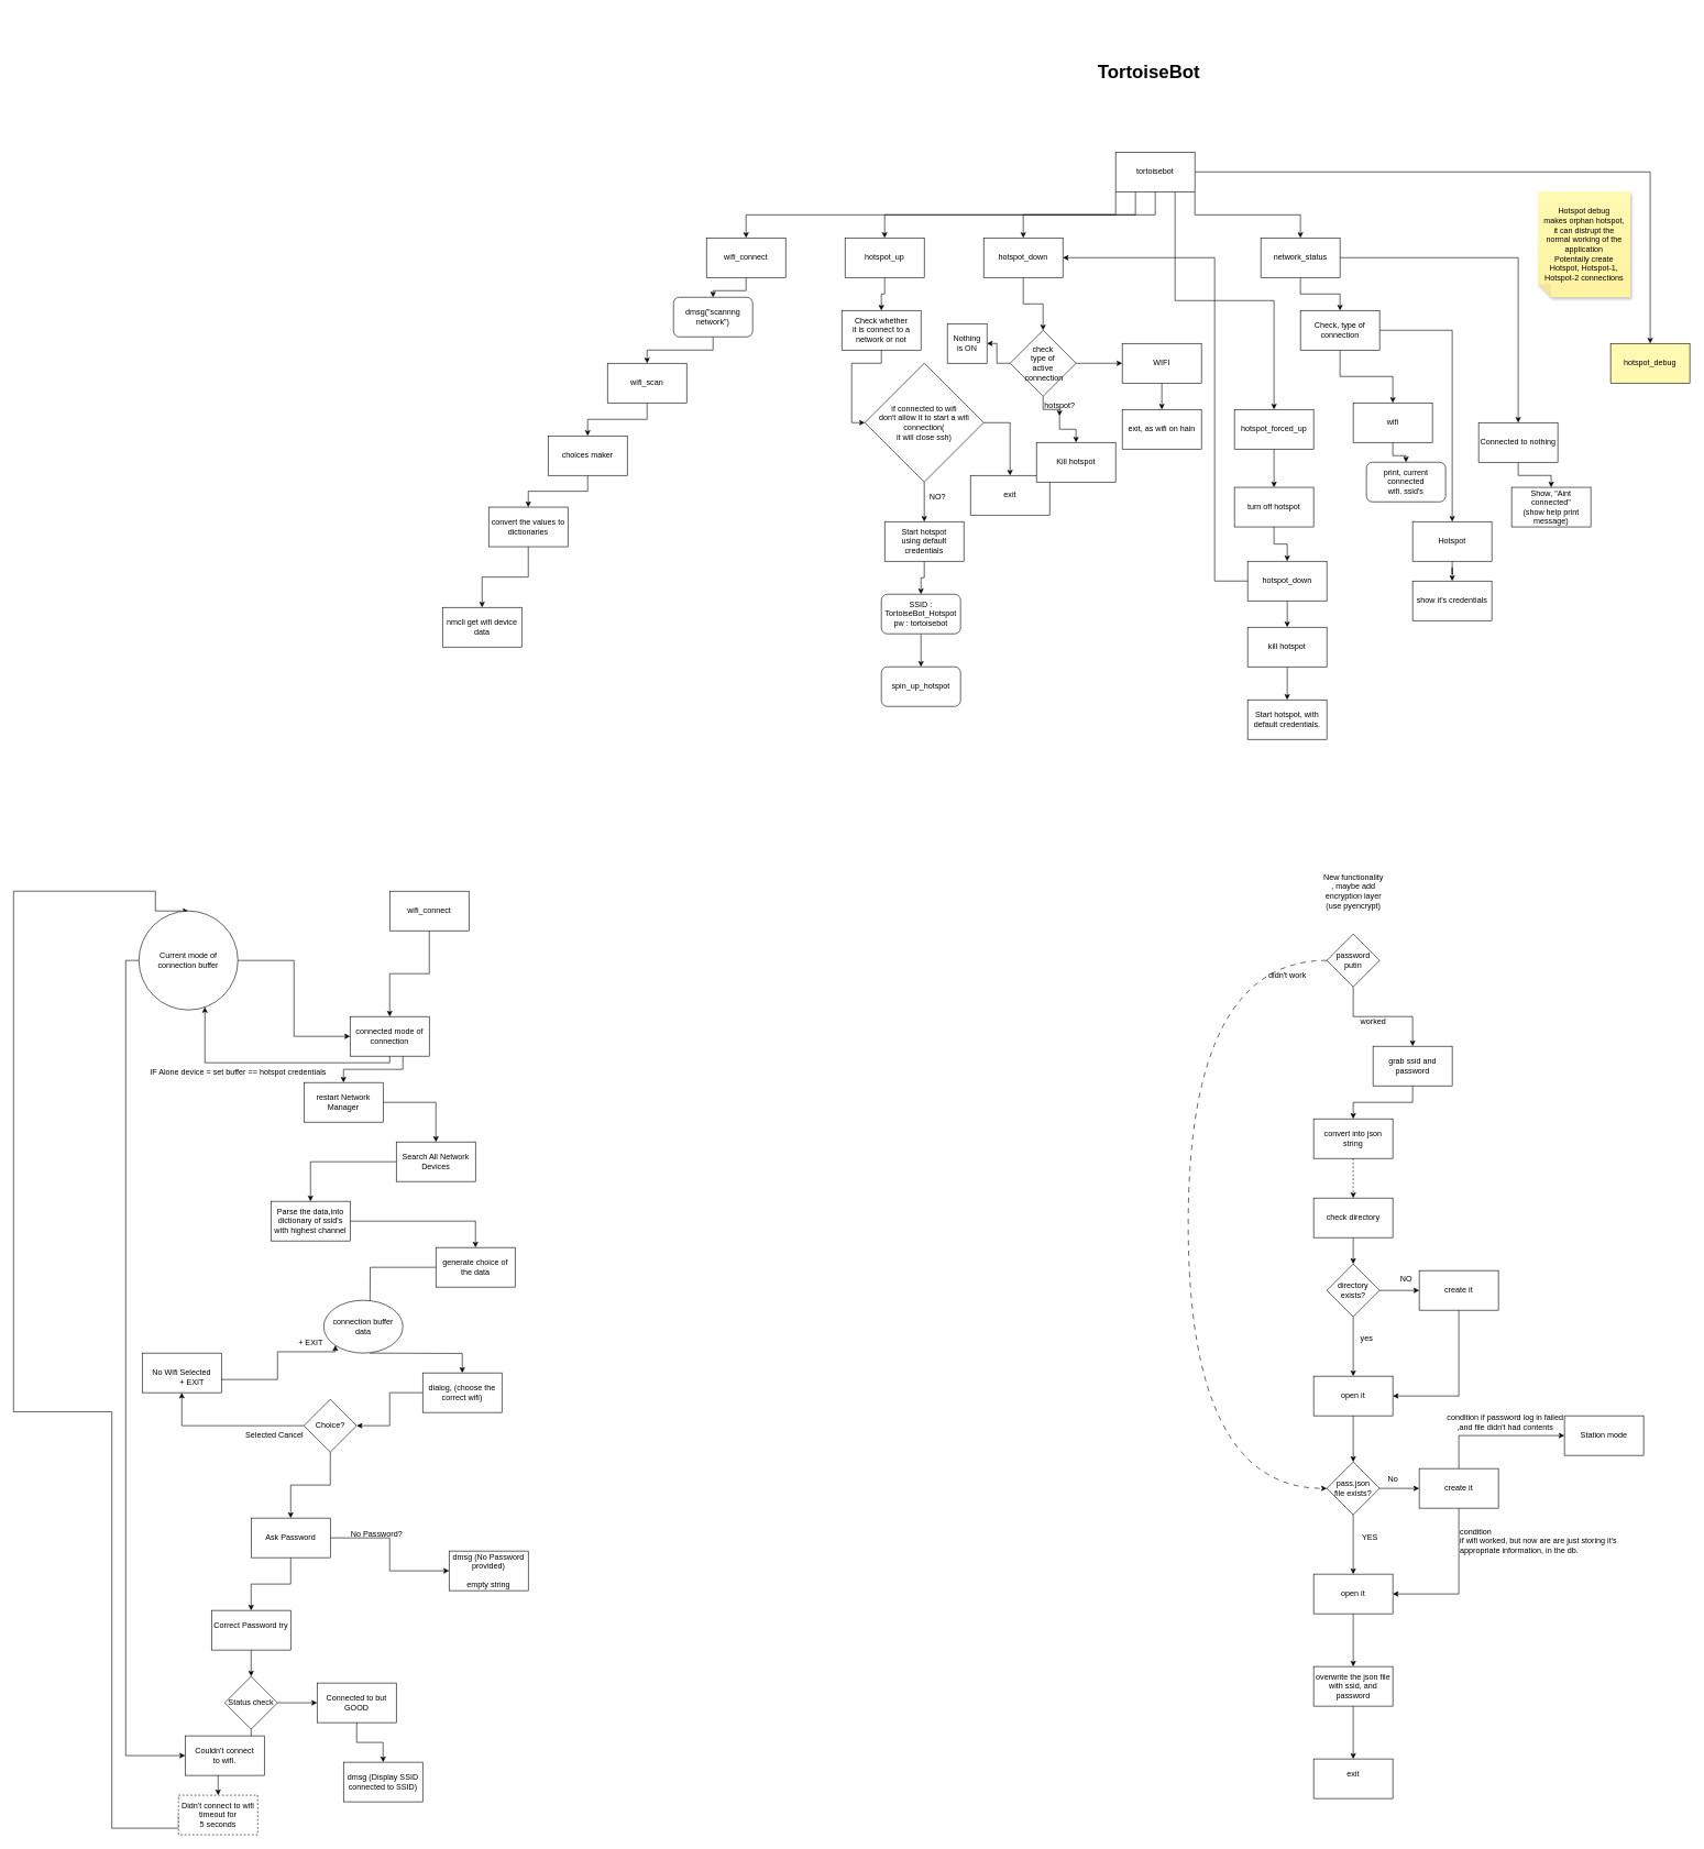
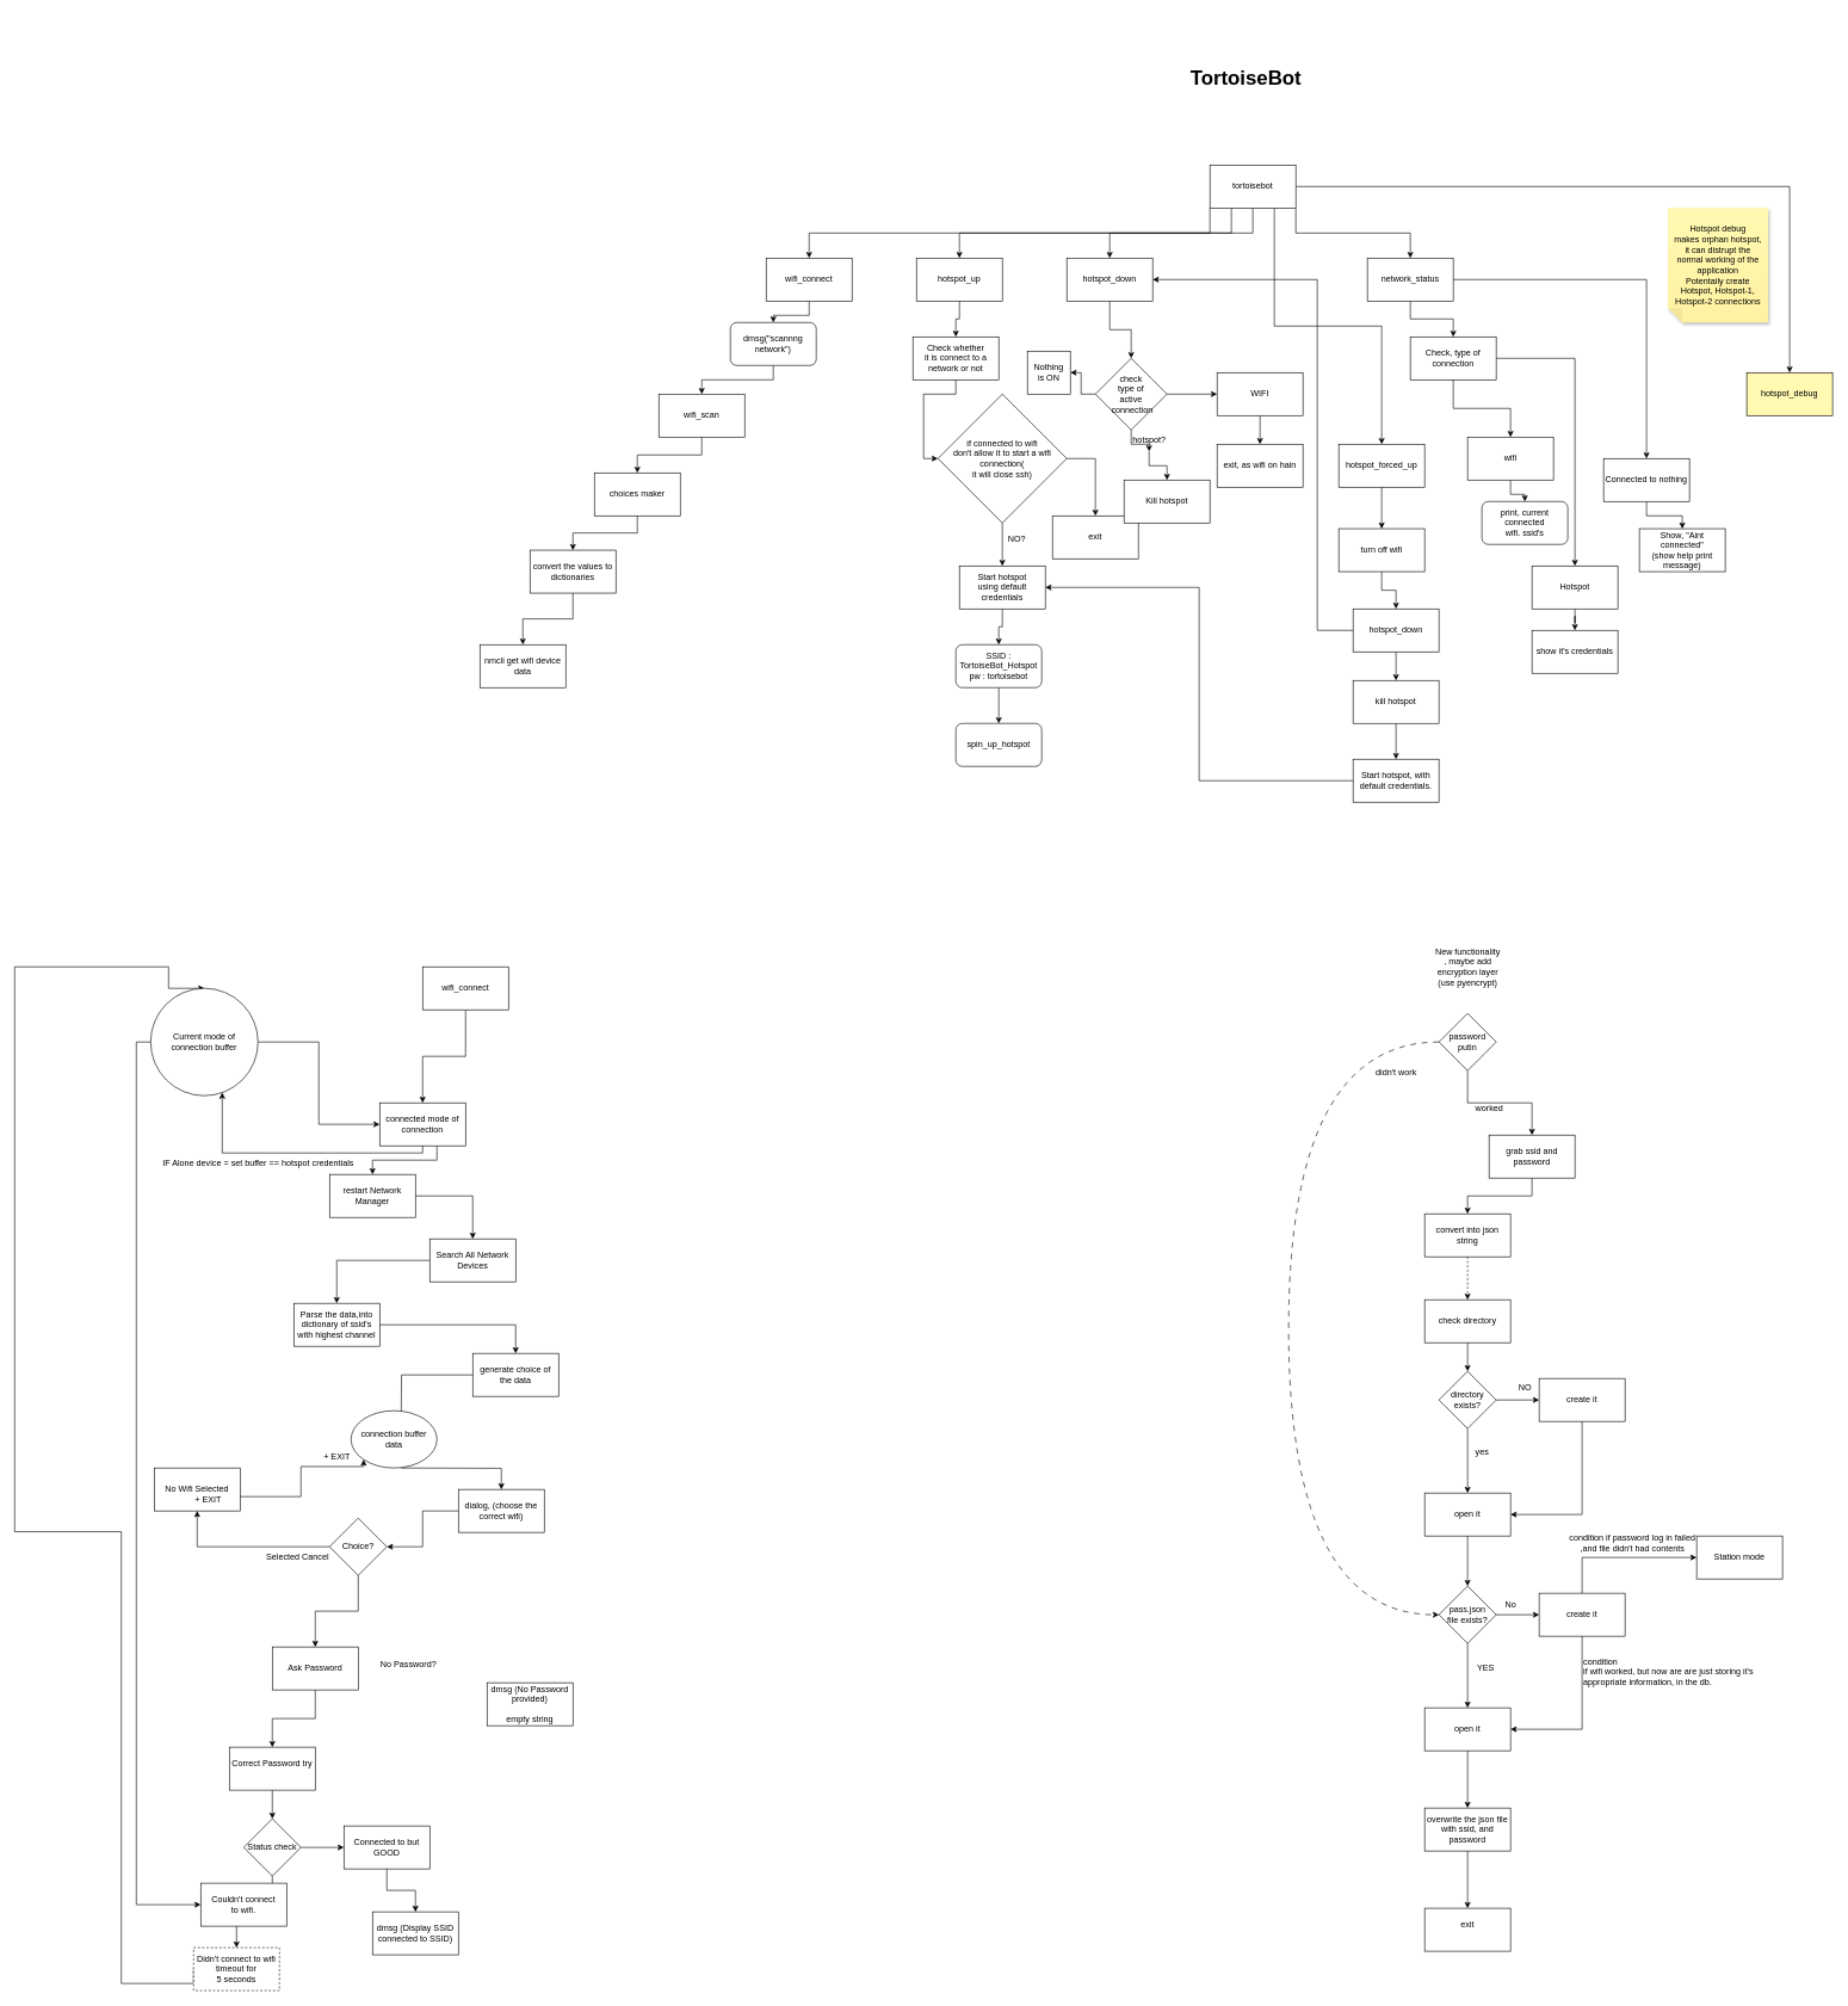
- <mxCell id="52" value="turn off hotspot" style="whiteSpace=wrap;html=1;" parent="1" vertex="1"><mxGeometry x="1870" y="738" width="120" height="60" as="geometry" /></mxCell>
+ <mxCell id="52" value="turn off wifi" style="whiteSpace=wrap;html=1;" parent="1" vertex="1"><mxGeometry x="1870" y="738" width="120" height="60" as="geometry" /></mxCell>
+ <mxCell id="58" style="edgeStyle=orthogonalEdgeStyle;rounded=0;orthogonalLoop=1;jettySize=auto;html=1;entryX=1;entryY=0.5;entryDx=0;entryDy=0;" parent="1" source="59" target="38" edge="1"><mxGeometry relative="1" as="geometry" /></mxCell>
- <mxCell id="29" value="&lt;div&gt;nmcli get wifi device data&lt;/div&gt;" style="whiteSpace=wrap;html=1;" parent="1" vertex="1"><mxGeometry x="670" y="920" width="120" height="60" as="geometry" /></mxCell>
+ <mxCell id="29" value="&lt;div&gt;nmcli get wifi device data&lt;/div&gt;" style="whiteSpace=wrap;html=1;" parent="1" vertex="1"><mxGeometry x="670" y="900" width="120" height="60" as="geometry" /></mxCell>
- <mxCell id="150" value="&lt;div&gt;didn't work&lt;/div&gt;" style="text;html=1;align=center;verticalAlign=middle;resizable=0;points=[];autosize=1;strokeColor=none;fillColor=none;" parent="1" vertex="1"><mxGeometry x="1910" y="1463" width="80" height="30" as="geometry" /></mxCell>
+ <mxCell id="150" value="&lt;div&gt;didn't work&lt;/div&gt;" style="text;html=1;align=center;verticalAlign=middle;resizable=0;points=[];autosize=1;strokeColor=none;fillColor=none;" parent="1" vertex="1"><mxGeometry x="1910" y="1483" width="80" height="30" as="geometry" /></mxCell>
- <mxCell id="92" value="" style="edgeStyle=orthogonalEdgeStyle;rounded=0;orthogonalLoop=1;jettySize=auto;html=1;movable=1;resizable=1;rotatable=1;deletable=1;editable=1;locked=0;connectable=1;" parent="1" source="94" target="95" edge="1"><mxGeometry relative="1" as="geometry" /></mxCell>
